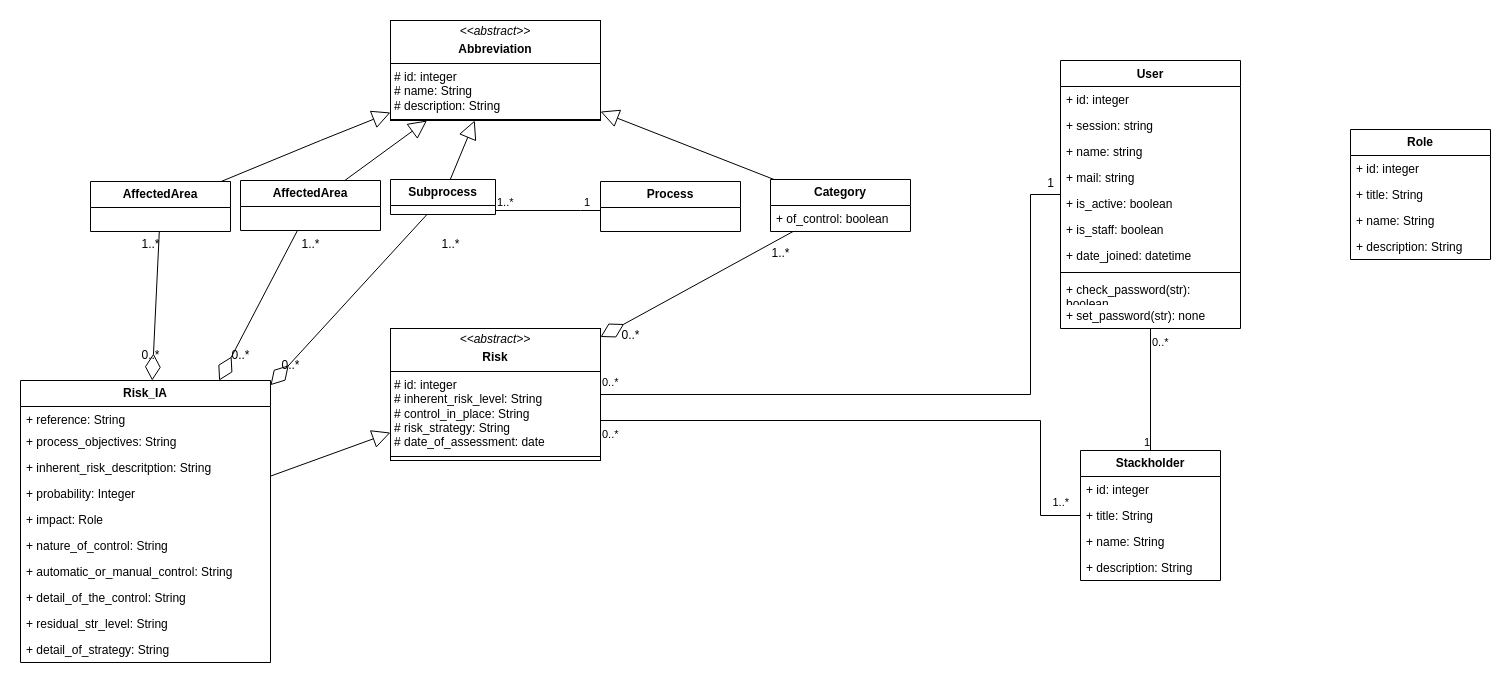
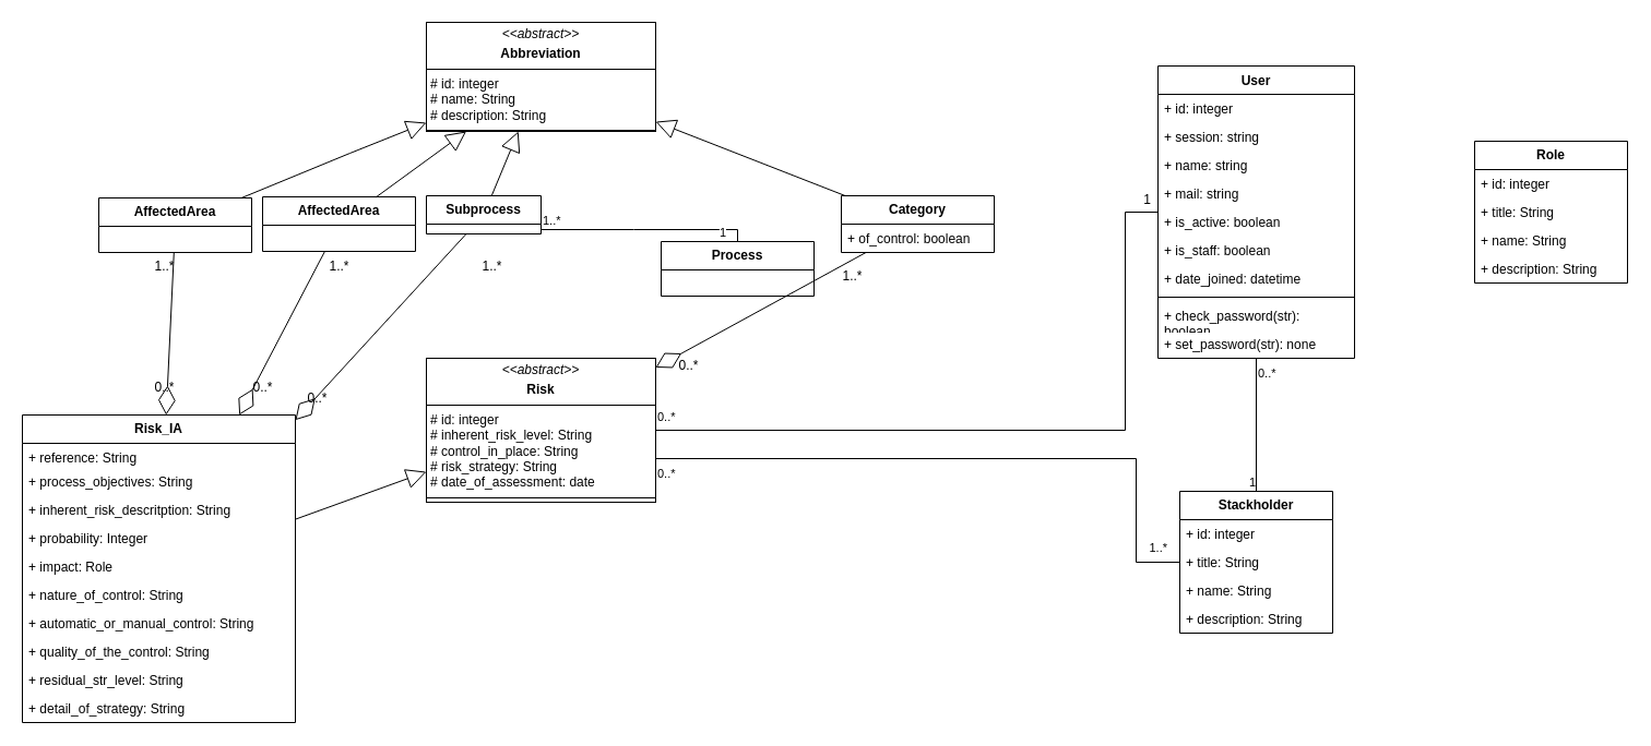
- <mxCell id="45" value="&lt;b&gt;Process&lt;/b&gt;" style="swimlane;fontStyle=0;childLayout=stackLayout;horizontal=1;startSize=26;fillColor=none;horizontalStack=0;resizeParent=1;resizeParentMax=0;resizeLast=0;collapsible=1;marginBottom=0;whiteSpace=wrap;html=1;" vertex="1" parent="1"><mxGeometry x="600" y="181" width="140" height="50" as="geometry" /></mxCell>
+ <mxCell id="45" value="&lt;b&gt;Process&lt;/b&gt;" style="swimlane;fontStyle=0;childLayout=stackLayout;horizontal=1;startSize=26;fillColor=none;horizontalStack=0;resizeParent=1;resizeParentMax=0;resizeLast=0;collapsible=1;marginBottom=0;whiteSpace=wrap;html=1;" vertex="1" parent="1"><mxGeometry x="605" y="221" width="140" height="50" as="geometry" /></mxCell>
- <mxCell id="41" value="+ detail_of_the_control: String" style="text;strokeColor=none;fillColor=none;align=left;verticalAlign=top;spacingLeft=4;spacingRight=4;overflow=hidden;rotatable=0;points=[[0,0.5],[1,0.5]];portConstraint=eastwest;whiteSpace=wrap;html=1;" vertex="1" parent="33"><mxGeometry y="204" width="250" height="26" as="geometry" /></mxCell>
+ <mxCell id="41" value="+ quality_of_the_control: String" style="text;strokeColor=none;fillColor=none;align=left;verticalAlign=top;spacingLeft=4;spacingRight=4;overflow=hidden;rotatable=0;points=[[0,0.5],[1,0.5]];portConstraint=eastwest;whiteSpace=wrap;html=1;" vertex="1" parent="33"><mxGeometry y="204" width="250" height="26" as="geometry" /></mxCell>
